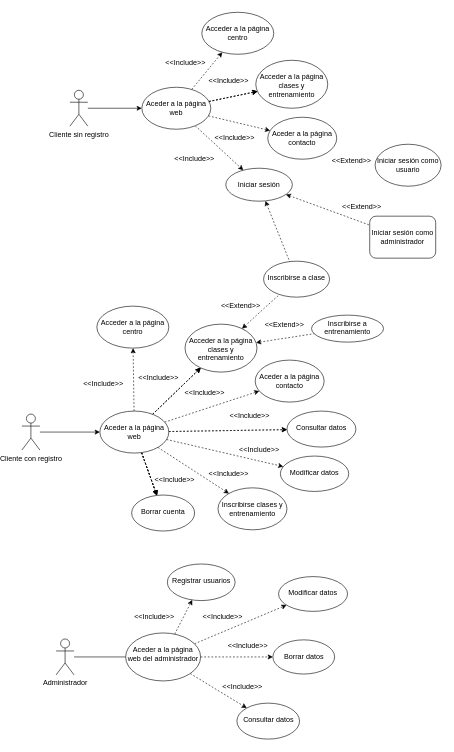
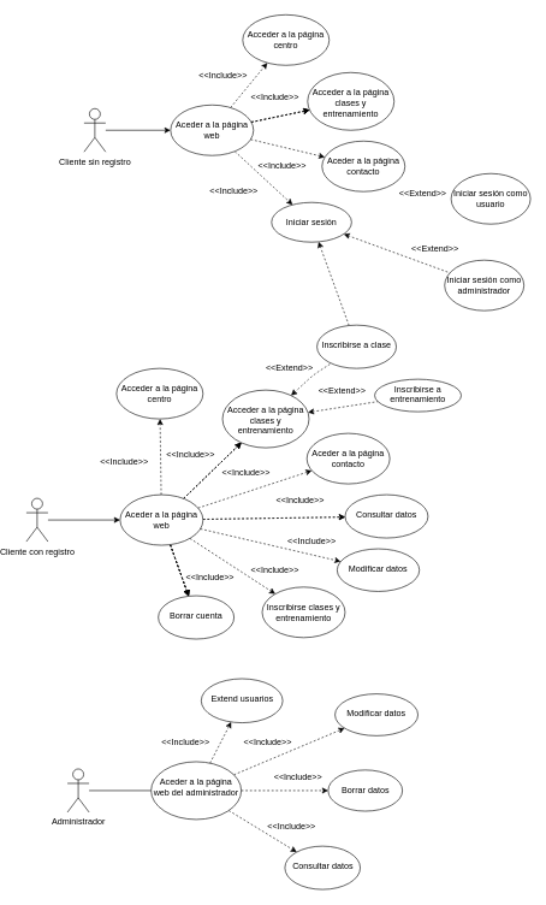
- <mxCell id="55" value="&lt;br&gt;Iniciar sesión como administrador" style="whiteSpace=wrap;html=1;verticalAlign=top;rounded=1;" parent="1" vertex="1"><mxGeometry x="600" y="360" width="110" height="70" as="geometry" /></mxCell>
+ <mxCell id="55" value="&lt;br&gt;Iniciar sesión como administrador" style="ellipse;whiteSpace=wrap;html=1;verticalAlign=top;" parent="1" vertex="1"><mxGeometry x="600" y="360" width="110" height="70" as="geometry" /></mxCell>
- <mxCell id="39" value="&lt;br&gt;Inscribirse a clase" style="ellipse;whiteSpace=wrap;html=1;verticalAlign=top;" parent="1" vertex="1"><mxGeometry x="423" y="435" width="110" height="60" as="geometry" /></mxCell>
+ <mxCell id="39" value="&lt;br&gt;Inscribirse a clase" style="ellipse;whiteSpace=wrap;html=1;verticalAlign=top;" parent="1" vertex="1"><mxGeometry x="423" y="450" width="110" height="60" as="geometry" /></mxCell>
- <mxCell id="57" value="&lt;br&gt;Registrar usuarios" style="ellipse;whiteSpace=wrap;html=1;verticalAlign=top;" parent="1" vertex="1"><mxGeometry x="262.5" y="940" width="113" height="61" as="geometry" /></mxCell>
+ <mxCell id="57" value="&lt;br&gt;Extend usuarios" style="ellipse;whiteSpace=wrap;html=1;verticalAlign=top;" parent="1" vertex="1"><mxGeometry x="262.5" y="940" width="113" height="61" as="geometry" /></mxCell>
